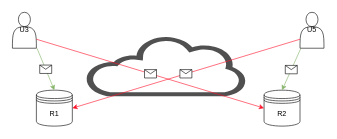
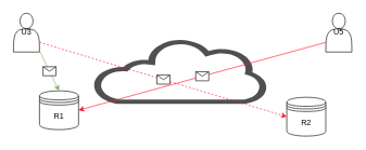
- <mxCell id="9" value="" style="endArrow=classic;html=1;exitX=1;exitY=0.75;exitDx=0;exitDy=0;entryX=0;entryY=0.5;entryDx=0;entryDy=0;strokeColor=#FF122A;" edge="1" parent="1" source="4" target="6"><mxGeometry relative="1" as="geometry"><mxPoint x="210" y="-10" as="sourcePoint" /><mxPoint x="310" y="-10" as="targetPoint" /></mxGeometry></mxCell>
+ <mxCell id="9" value="" style="endArrow=classic;html=1;exitX=1;exitY=0.75;exitDx=0;exitDy=0;entryX=0;entryY=0.5;entryDx=0;entryDy=0;strokeColor=#FF122A;dashed=1;" edge="1" parent="1" source="4" target="6"><mxGeometry relative="1" as="geometry"><mxPoint x="210" y="-10" as="sourcePoint" /><mxPoint x="310" y="-10" as="targetPoint" /></mxGeometry></mxCell>
- <mxCell id="13" value="" style="endArrow=classic;html=1;exitX=0.025;exitY=1.017;exitDx=0;exitDy=0;exitPerimeter=0;entryX=0.5;entryY=0;entryDx=0;entryDy=0;fillColor=#d5e8d4;strokeColor=#82B366;" edge="1" parent="1" source="3" target="6"><mxGeometry relative="1" as="geometry"><mxPoint x="210" y="-10" as="sourcePoint" /><mxPoint x="310" y="-10" as="targetPoint" /></mxGeometry></mxCell>
- <mxCell id="14" value="" style="shape=message;html=1;outlineConnect=0;" vertex="1" parent="13"><mxGeometry width="20" height="14" relative="1" as="geometry"><mxPoint x="-10" y="-7" as="offset" /></mxGeometry></mxCell>
- <mxCell id="2" value="R1" style="shape=datastore;whiteSpace=wrap;html=1;" vertex="1" parent="1"><mxGeometry x="60" y="150" width="60" height="60" as="geometry" /></mxCell>
+ <mxCell id="2" value="R1" style="shape=datastore;whiteSpace=wrap;html=1;" vertex="1" parent="1"><mxGeometry x="60" y="140" width="60" height="60" as="geometry" /></mxCell>
